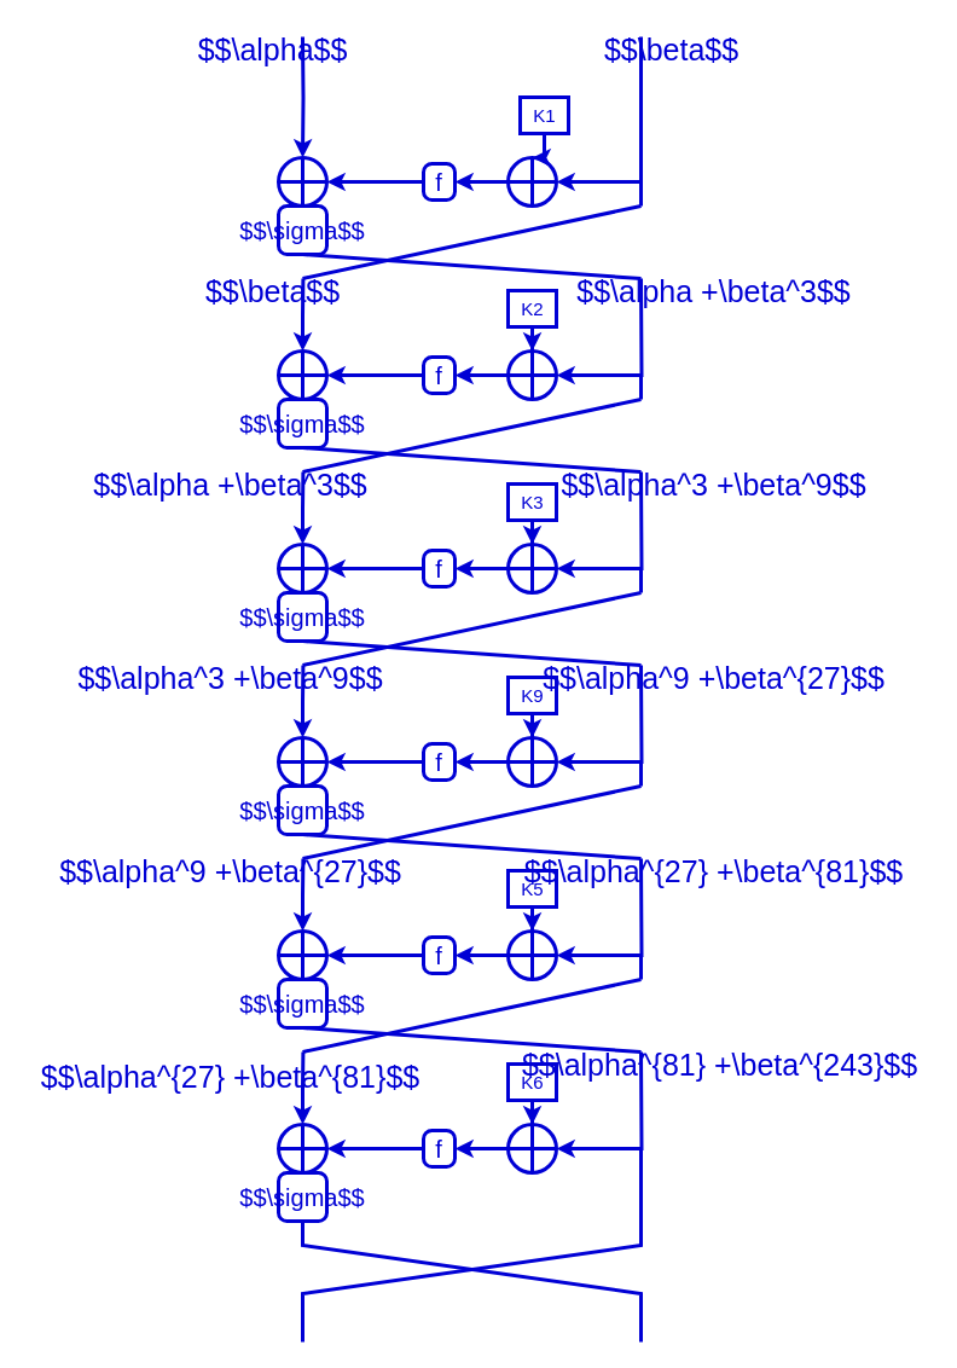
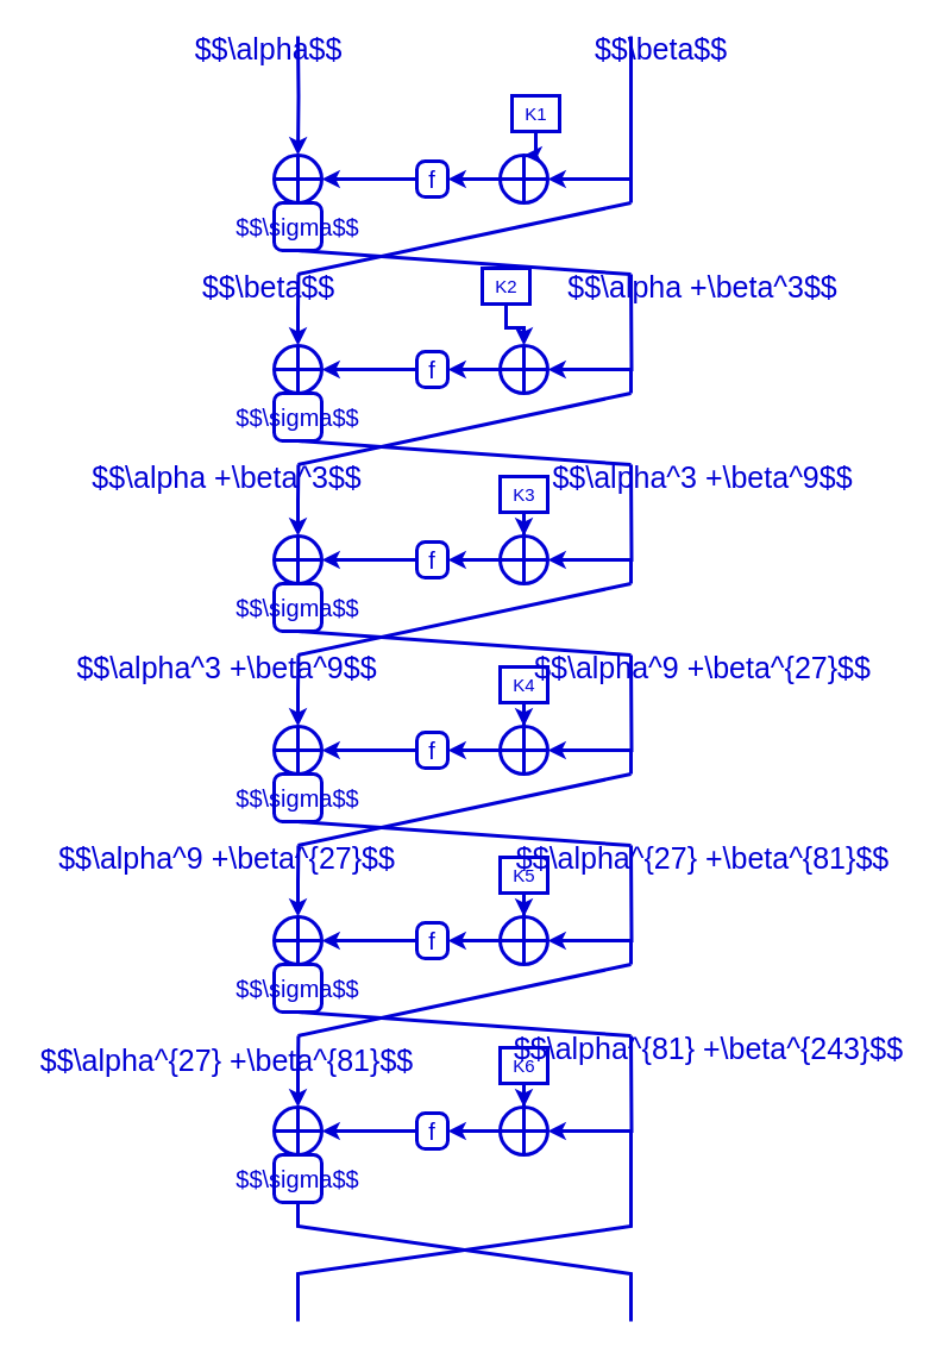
- <mxCell id="18" value="K2" style="text;html=1;align=center;verticalAlign=middle;resizable=0;points=[];autosize=1;strokeColor=light-dark(#0000D5,#007FFF);fillColor=none;strokeWidth=3;fontSize=15;fontColor=light-dark(#0000D5,#007FFF);labelBackgroundColor=none;" vertex="1" parent="1"><mxGeometry x="420" y="240" width="40" height="30" as="geometry" /></mxCell>
+ <mxCell id="18" value="K2" style="text;html=1;align=center;verticalAlign=middle;resizable=0;points=[];autosize=1;strokeColor=light-dark(#0000D5,#007FFF);fillColor=none;strokeWidth=3;fontSize=15;fontColor=light-dark(#0000D5,#007FFF);labelBackgroundColor=none;" vertex="1" parent="1"><mxGeometry x="405" y="225" width="40" height="30" as="geometry" /></mxCell>
- <mxCell id="42" value="K9" style="text;html=1;align=center;verticalAlign=middle;resizable=0;points=[];autosize=1;strokeColor=light-dark(#0000D5,#007FFF);fillColor=none;strokeWidth=3;fontSize=15;fontColor=light-dark(#0000D5,#007FFF);labelBackgroundColor=none;" vertex="1" parent="1"><mxGeometry x="420" y="560" width="40" height="30" as="geometry" /></mxCell>
+ <mxCell id="42" value="K4" style="text;html=1;align=center;verticalAlign=middle;resizable=0;points=[];autosize=1;strokeColor=light-dark(#0000D5,#007FFF);fillColor=none;strokeWidth=3;fontSize=15;fontColor=light-dark(#0000D5,#007FFF);labelBackgroundColor=none;" vertex="1" parent="1"><mxGeometry x="420" y="560" width="40" height="30" as="geometry" /></mxCell>
